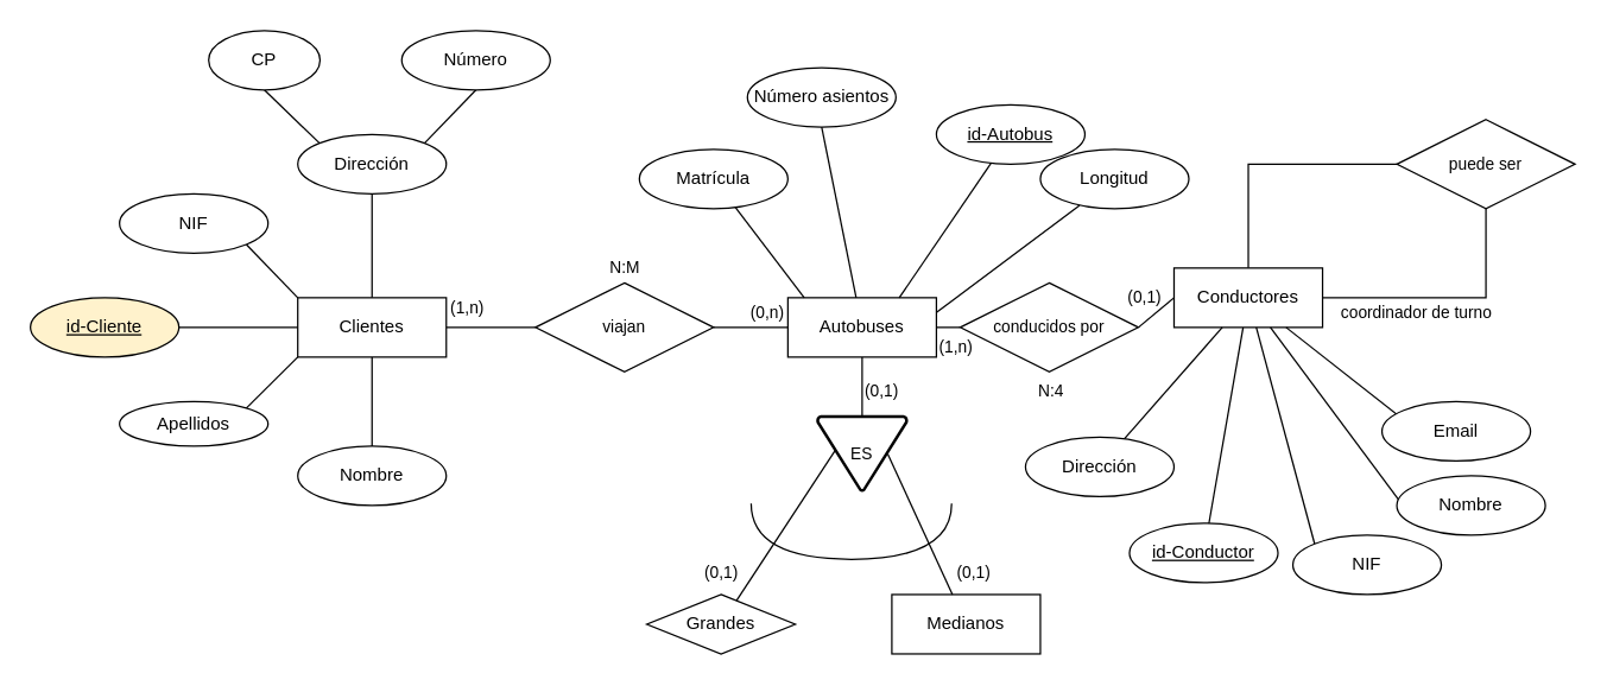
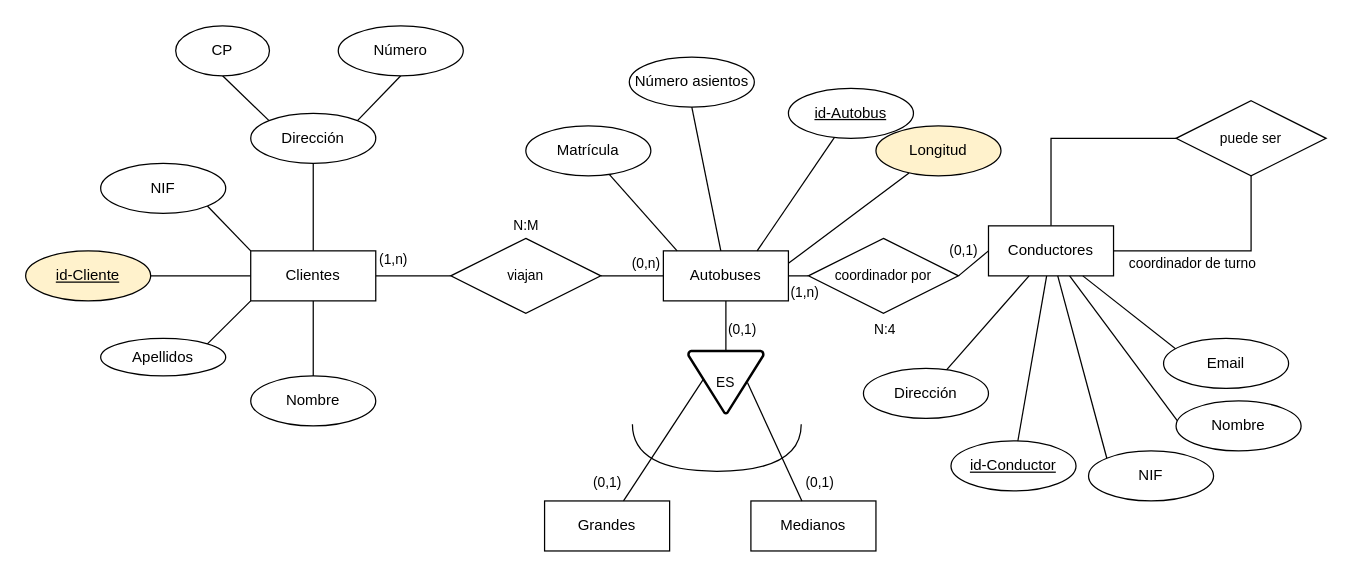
- <mxCell id="28" value="Matrícula" style="ellipse;whiteSpace=wrap;html=1;align=center;" vertex="1" parent="1"><mxGeometry x="430" y="100" width="100" height="40" as="geometry" /></mxCell>
+ <mxCell id="28" value="Matrícula" style="ellipse;whiteSpace=wrap;html=1;align=center;" vertex="1" parent="1"><mxGeometry x="420" y="100" width="100" height="40" as="geometry" /></mxCell>
- <mxCell id="33" value="Longitud" style="ellipse;whiteSpace=wrap;html=1;align=center;" vertex="1" parent="1"><mxGeometry x="700" y="100" width="100" height="40" as="geometry" /></mxCell>
+ <mxCell id="33" value="Longitud" style="ellipse;whiteSpace=wrap;html=1;align=center;fillColor=#fff2cc;" vertex="1" parent="1"><mxGeometry x="700" y="100" width="100" height="40" as="geometry" /></mxCell>
- <mxCell id="41" value="conducidos por" style="shape=rhombus;perimeter=rhombusPerimeter;whiteSpace=wrap;html=1;align=center;fontFamily=Helvetica;fontSize=11;fontColor=default;" vertex="1" parent="1"><mxGeometry x="646" y="190" width="120" height="60" as="geometry" /></mxCell>
+ <mxCell id="41" value="coordinador por" style="shape=rhombus;perimeter=rhombusPerimeter;whiteSpace=wrap;html=1;align=center;fontFamily=Helvetica;fontSize=11;fontColor=default;" vertex="1" parent="1"><mxGeometry x="646" y="190" width="120" height="60" as="geometry" /></mxCell>
- <mxCell id="36" value="Grandes" style="rhombus;whiteSpace=wrap;html=1;align=center;" vertex="1" parent="1"><mxGeometry x="435" y="400" width="100" height="40" as="geometry" /></mxCell>
+ <mxCell id="36" value="Grandes" style="whiteSpace=wrap;html=1;align=center;" vertex="1" parent="1"><mxGeometry x="435" y="400" width="100" height="40" as="geometry" /></mxCell>
